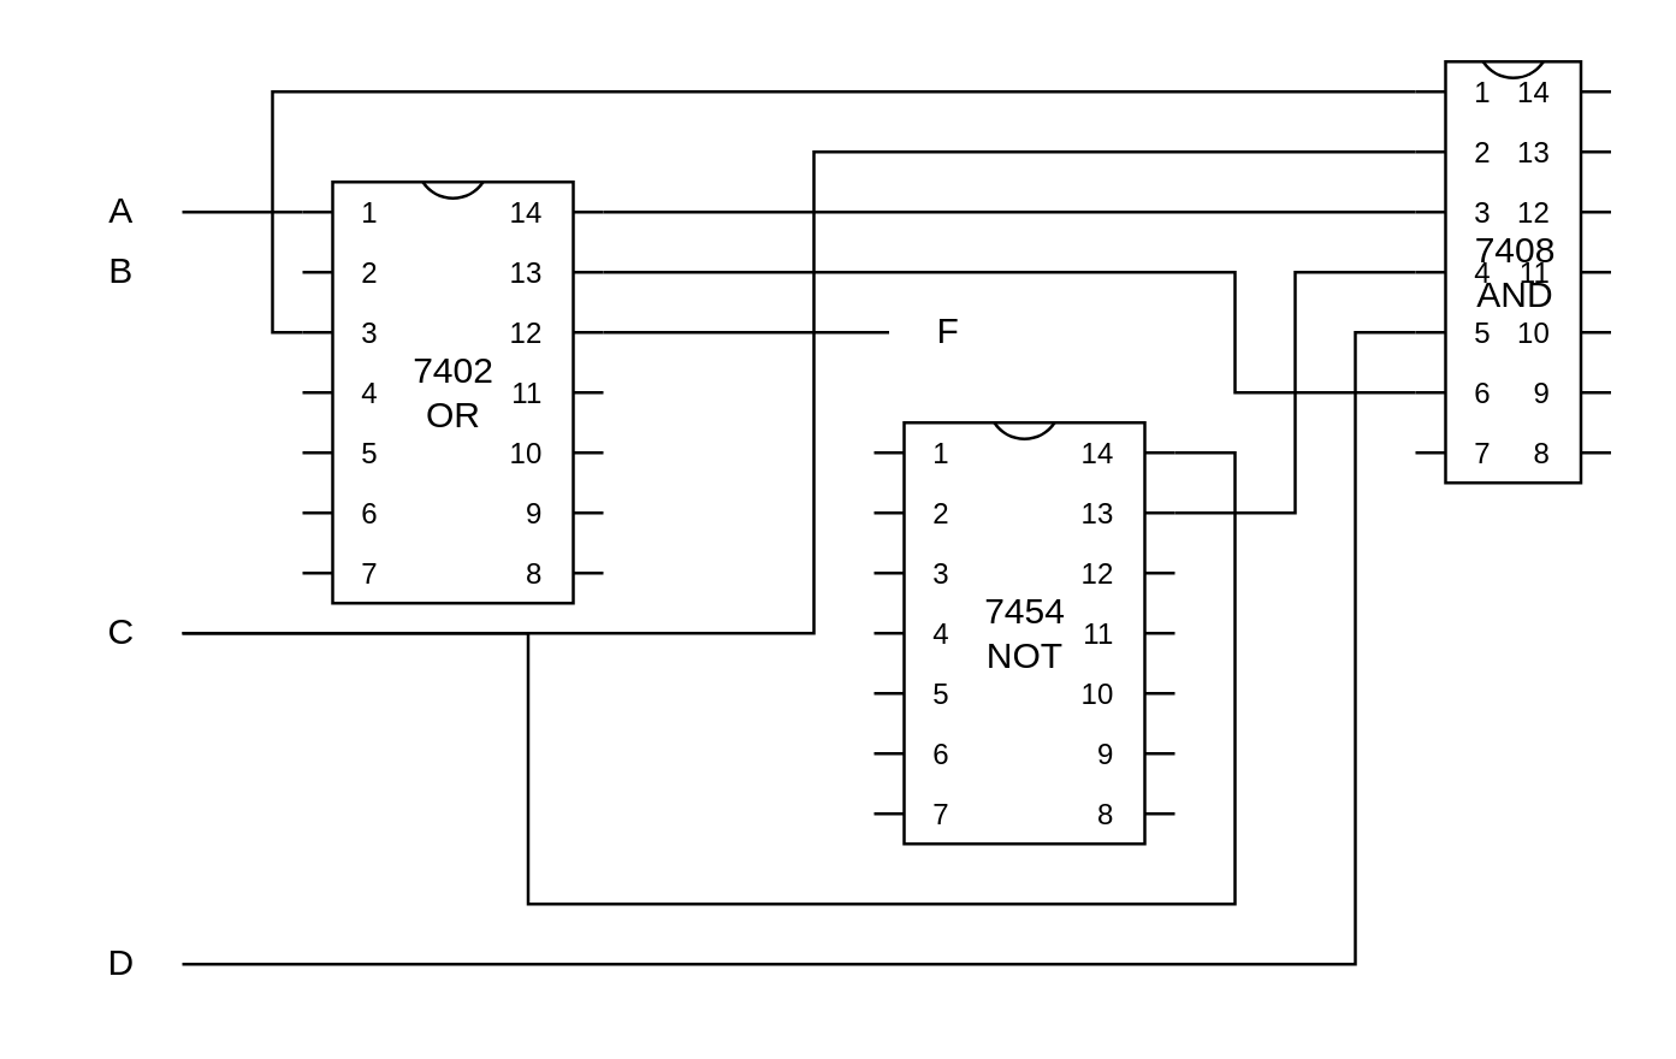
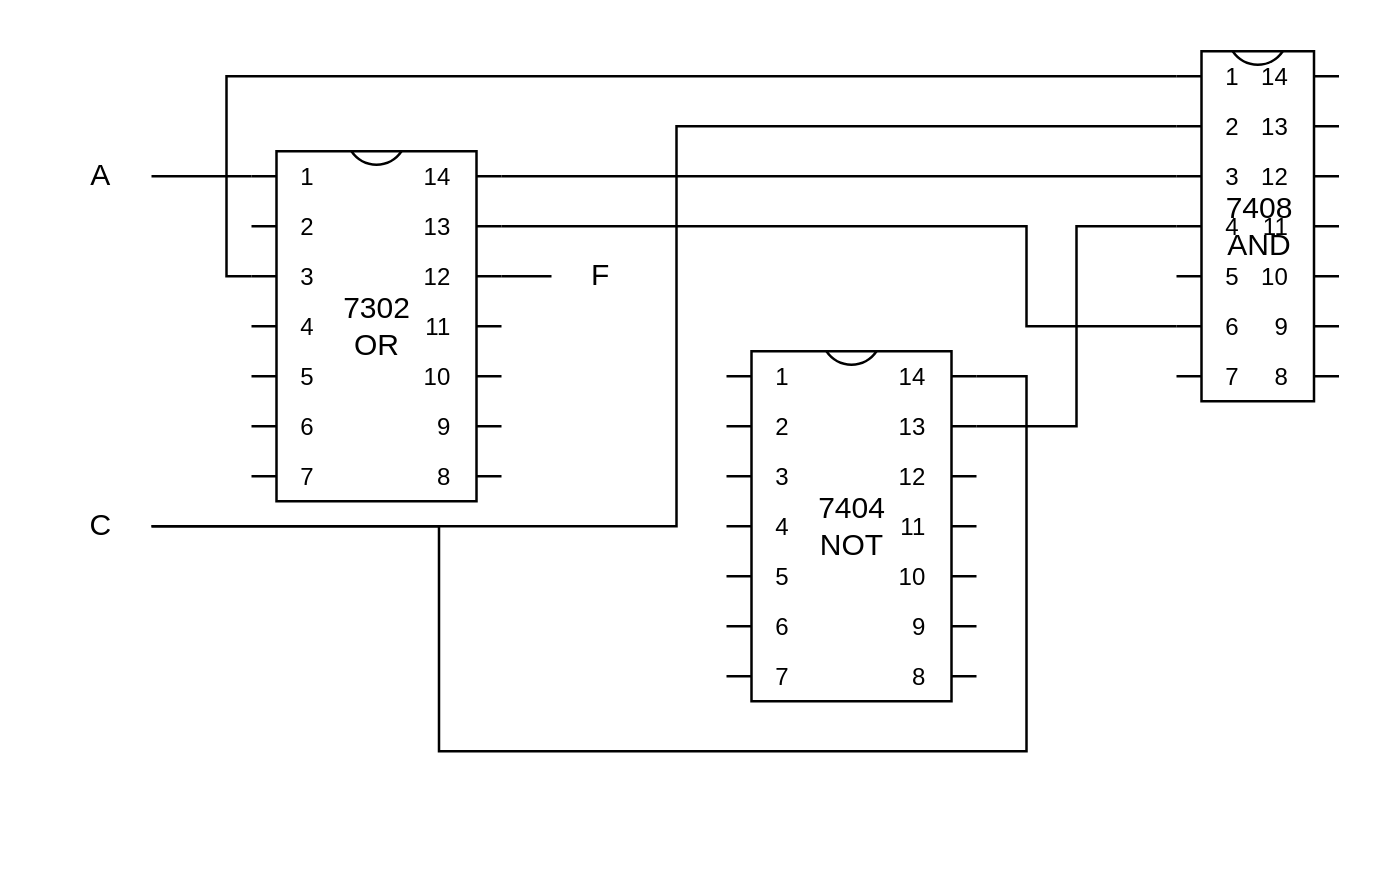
- <mxCell id="4" value="7402&lt;br&gt;OR" style="shadow=0;dashed=0;align=center;fillColor=#ffffff;html=1;strokeWidth=1;shape=mxgraph.electrical.logic_gates.dual_inline_ic;labelNames=a,b,c,d,e,f,g,h,i,j,k,l,m,n,o,p,q,r,s,t;" parent="1" vertex="1"><mxGeometry x="100" y="60" width="100" height="140" as="geometry" /></mxCell>
+ <mxCell id="4" value="7302&lt;br&gt;OR" style="shadow=0;dashed=0;align=center;fillColor=#ffffff;html=1;strokeWidth=1;shape=mxgraph.electrical.logic_gates.dual_inline_ic;labelNames=a,b,c,d,e,f,g,h,i,j,k,l,m,n,o,p,q,r,s,t;" parent="1" vertex="1"><mxGeometry x="100" y="60" width="100" height="140" as="geometry" /></mxCell>
- <mxCell id="15" value="B" style="text;html=1;strokeColor=none;fillColor=none;align=center;verticalAlign=middle;whiteSpace=wrap;rounded=0;" vertex="1" parent="1"><mxGeometry x="20" y="80" width="40" height="20" as="geometry" /></mxCell>
- <mxCell id="18" value="F" style="text;html=1;strokeColor=none;fillColor=none;align=center;verticalAlign=middle;whiteSpace=wrap;rounded=0;" vertex="1" parent="1"><mxGeometry x="295" y="100" width="40" height="20" as="geometry" /></mxCell>
+ <mxCell id="18" value="F" style="text;html=1;strokeColor=none;fillColor=none;align=center;verticalAlign=middle;whiteSpace=wrap;rounded=0;" vertex="1" parent="1"><mxGeometry x="220" y="100" width="40" height="20" as="geometry" /></mxCell>
- <mxCell id="9" value="7454&lt;br&gt;NOT" style="shadow=0;dashed=0;align=center;fillColor=#ffffff;html=1;strokeWidth=1;shape=mxgraph.electrical.logic_gates.dual_inline_ic;labelNames=a,b,c,d,e,f,g,h,i,j,k,l,m,n,o,p,q,r,s,t;" parent="1" vertex="1"><mxGeometry x="290" y="140" width="100" height="140" as="geometry" /></mxCell>
+ <mxCell id="9" value="7404&lt;br&gt;NOT" style="shadow=0;dashed=0;align=center;fillColor=#ffffff;html=1;strokeWidth=1;shape=mxgraph.electrical.logic_gates.dual_inline_ic;labelNames=a,b,c,d,e,f,g,h,i,j,k,l,m,n,o,p,q,r,s,t;" parent="1" vertex="1"><mxGeometry x="290" y="140" width="100" height="140" as="geometry" /></mxCell>
- <mxCell id="14" value="D" style="text;html=1;strokeColor=none;fillColor=none;align=center;verticalAlign=middle;whiteSpace=wrap;rounded=0;" vertex="1" parent="1"><mxGeometry x="20" y="310" width="40" height="20" as="geometry" /></mxCell>
- <mxCell id="13" style="edgeStyle=orthogonalEdgeStyle;rounded=0;orthogonalLoop=1;jettySize=auto;html=1;entryX=0;entryY=0;entryDx=0;entryDy=90;entryPerimeter=0;endArrow=none;endFill=0;strokeColor=#000000;" edge="1" parent="1" source="14" target="7"><mxGeometry relative="1" as="geometry"><Array as="points"><mxPoint x="450" y="320" /><mxPoint x="450" y="110" /></Array></mxGeometry></mxCell>
